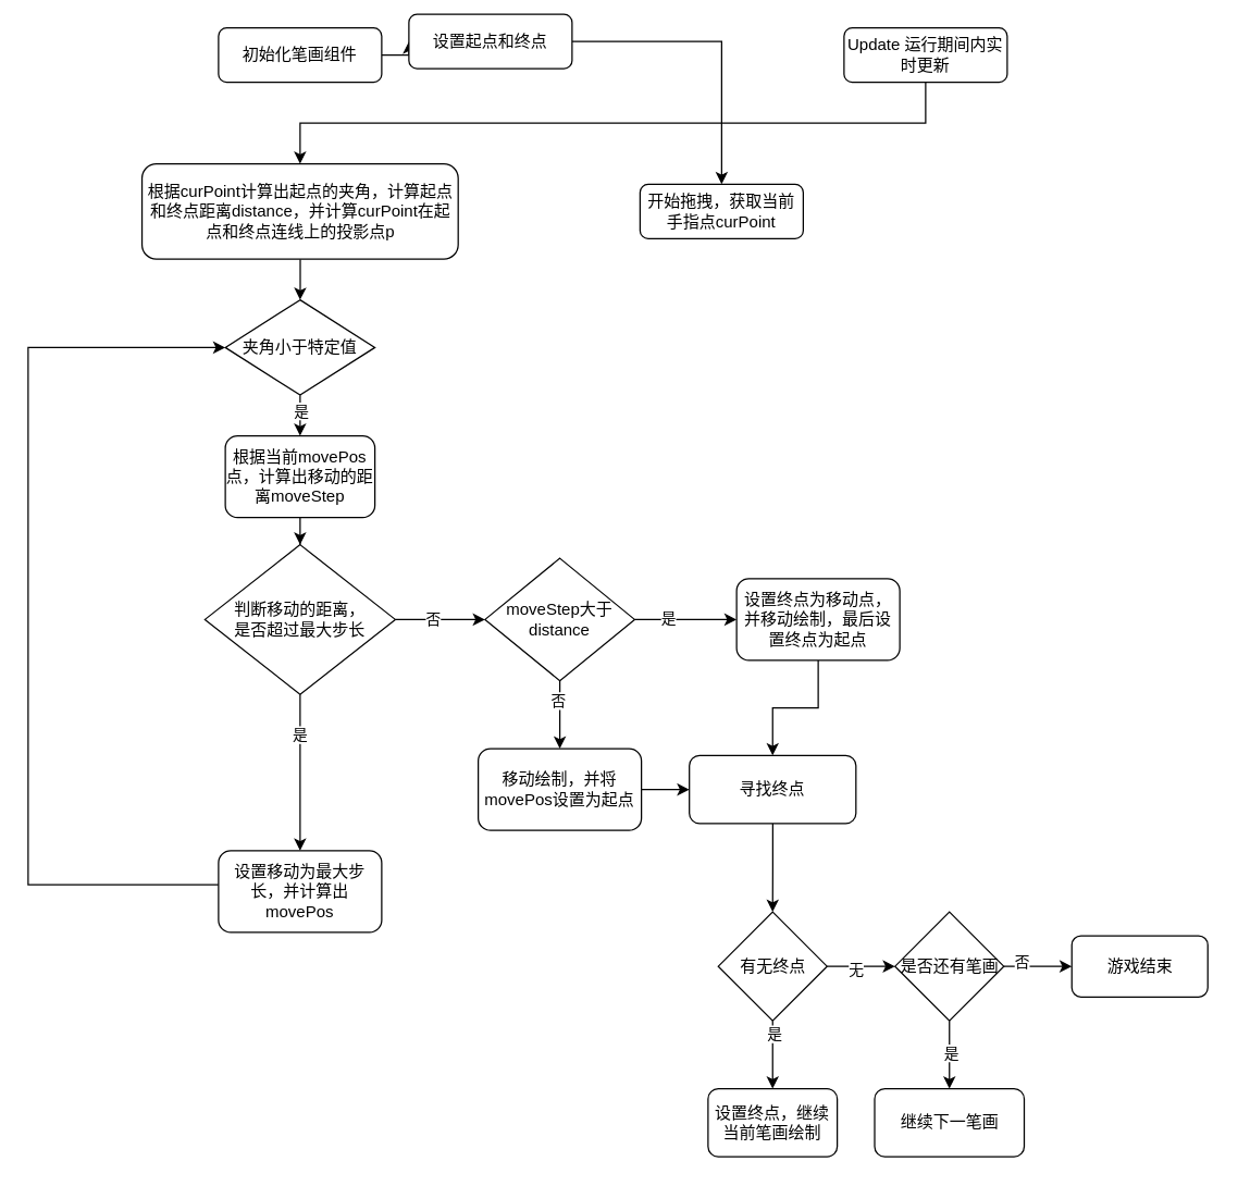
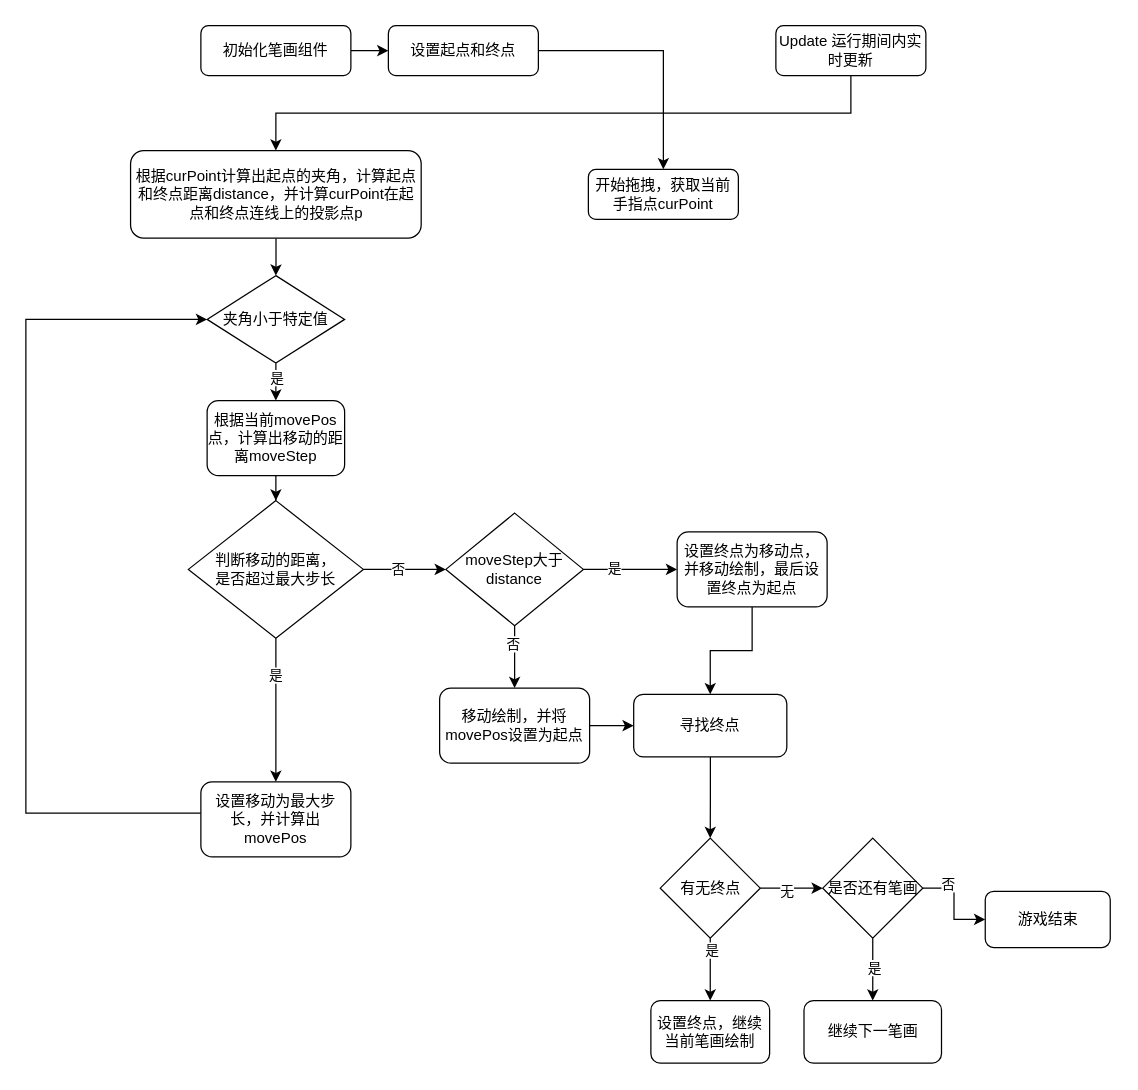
- <mxCell id="5" value="设置起点和终点" style="rounded=1;whiteSpace=wrap;html=1;fontSize=12;glass=0;strokeWidth=1;shadow=0;" vertex="1" parent="1"><mxGeometry x="300" y="10" width="120" height="40" as="geometry" /></mxCell>
+ <mxCell id="5" value="设置起点和终点" style="rounded=1;whiteSpace=wrap;html=1;fontSize=12;glass=0;strokeWidth=1;shadow=0;" vertex="1" parent="1"><mxGeometry x="310" y="20" width="120" height="40" as="geometry" /></mxCell>
- <mxCell id="36" value="游戏结束" style="rounded=1;whiteSpace=wrap;html=1;" vertex="1" parent="1"><mxGeometry x="787.5" y="687.5" width="100" height="45" as="geometry" /></mxCell>
+ <mxCell id="36" value="游戏结束" style="rounded=1;whiteSpace=wrap;html=1;" vertex="1" parent="1"><mxGeometry x="787.5" y="712.5" width="100" height="45" as="geometry" /></mxCell>
